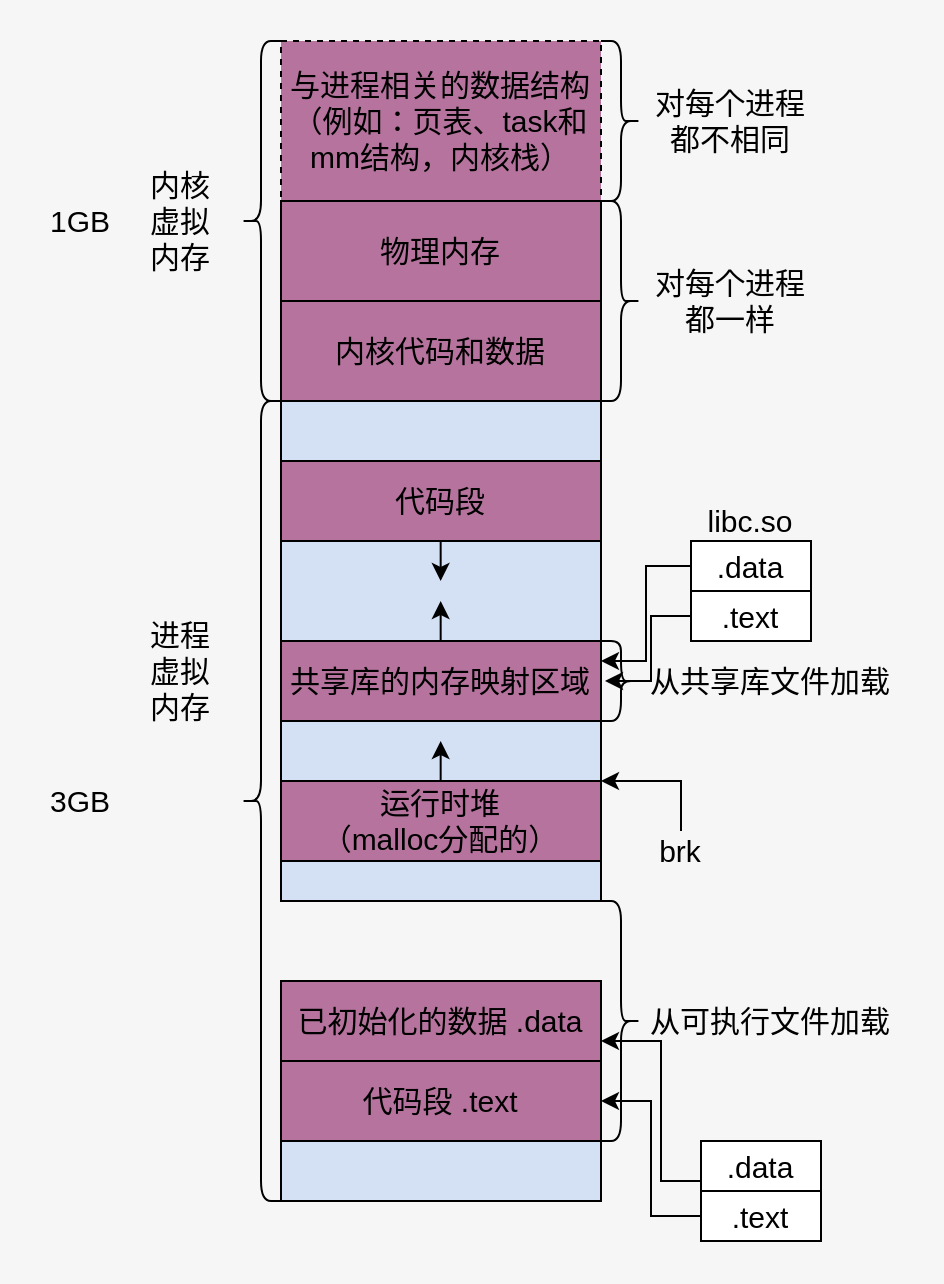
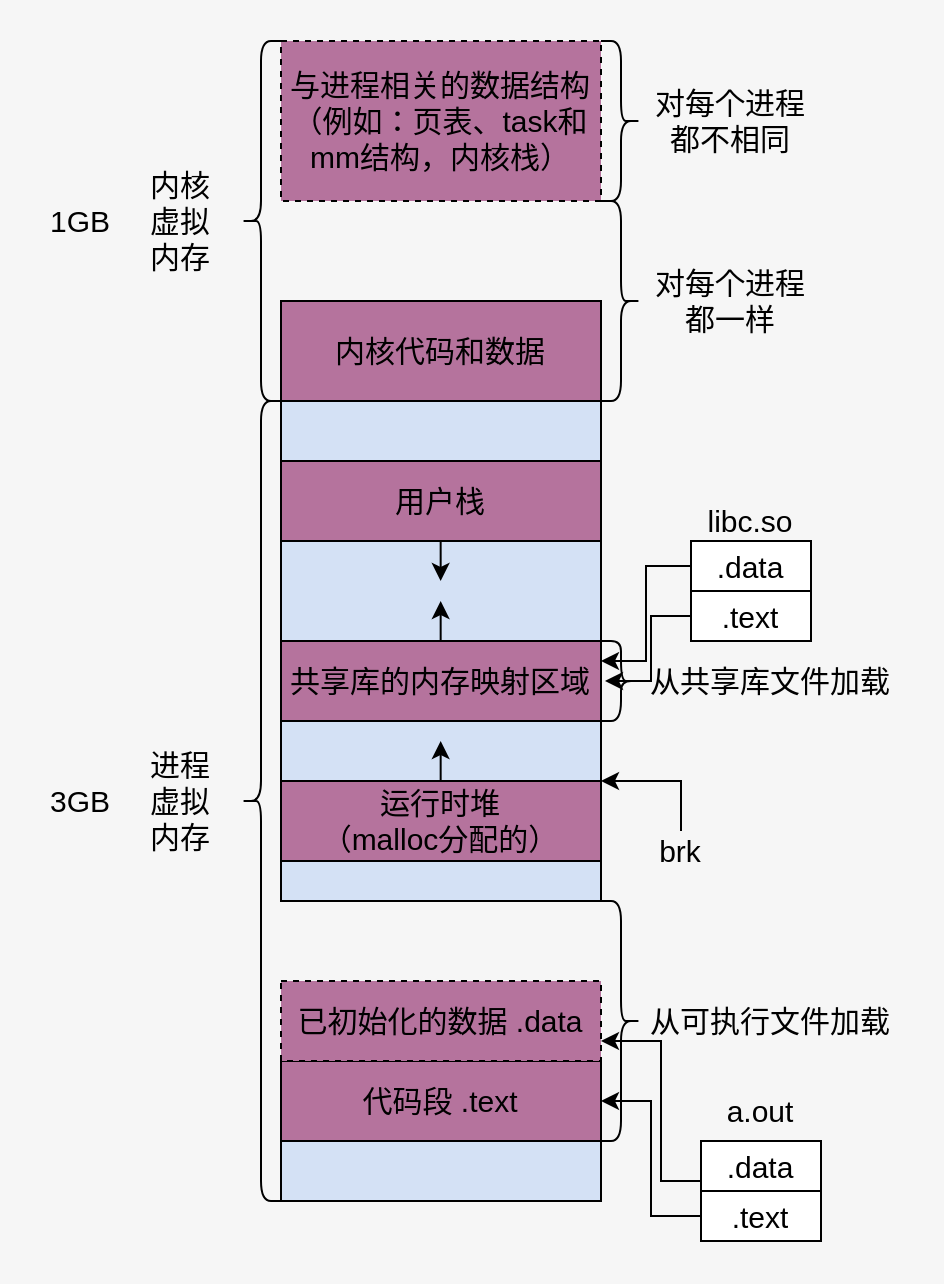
- <mxCell id="16" value="物理内存" style="rounded=0;whiteSpace=wrap;html=1;strokeColor=#000000;fillColor=#B5739D;fontSize=15;" vertex="1" parent="1"><mxGeometry x="140" y="100" width="160" height="50" as="geometry" /></mxCell>
- <mxCell id="19" value="代码段" style="rounded=0;whiteSpace=wrap;html=1;fontSize=15;align=center;fillColor=#B5739D;" parent="1" vertex="1"><mxGeometry x="140" y="230" width="160" height="40" as="geometry" /></mxCell>
+ <mxCell id="19" value="用户栈" style="rounded=0;whiteSpace=wrap;html=1;fontSize=15;align=center;fillColor=#B5739D;" parent="1" vertex="1"><mxGeometry x="140" y="230" width="160" height="40" as="geometry" /></mxCell>
- <mxCell id="32" value="进程虚拟内存" style="text;html=1;strokeColor=none;fillColor=none;align=center;verticalAlign=middle;whiteSpace=wrap;rounded=0;fontSize=15;" vertex="1" parent="1"><mxGeometry x="70" y="305" width="40" height="60" as="geometry" /></mxCell>
+ <mxCell id="32" value="进程虚拟内存" style="text;html=1;strokeColor=none;fillColor=none;align=center;verticalAlign=middle;whiteSpace=wrap;rounded=0;fontSize=15;" vertex="1" parent="1"><mxGeometry x="70" y="370" width="40" height="60" as="geometry" /></mxCell>
- <mxCell id="30" value="已初始化的数据 .data" style="rounded=0;whiteSpace=wrap;html=1;fontSize=15;align=center;fillColor=#B5739D;" vertex="1" parent="1"><mxGeometry x="140" y="490" width="160" height="40" as="geometry" /></mxCell>
+ <mxCell id="30" value="已初始化的数据 .data" style="rounded=0;whiteSpace=wrap;html=1;fontSize=15;align=center;fillColor=#B5739D;dashed=1;" vertex="1" parent="1"><mxGeometry x="140" y="490" width="160" height="40" as="geometry" /></mxCell>
+ <mxCell id="44" value="a.out" style="text;html=1;strokeColor=none;fillColor=none;align=center;verticalAlign=middle;whiteSpace=wrap;rounded=0;fontSize=15;" vertex="1" parent="1"><mxGeometry x="360" y="545" width="40" height="20" as="geometry" /></mxCell>
